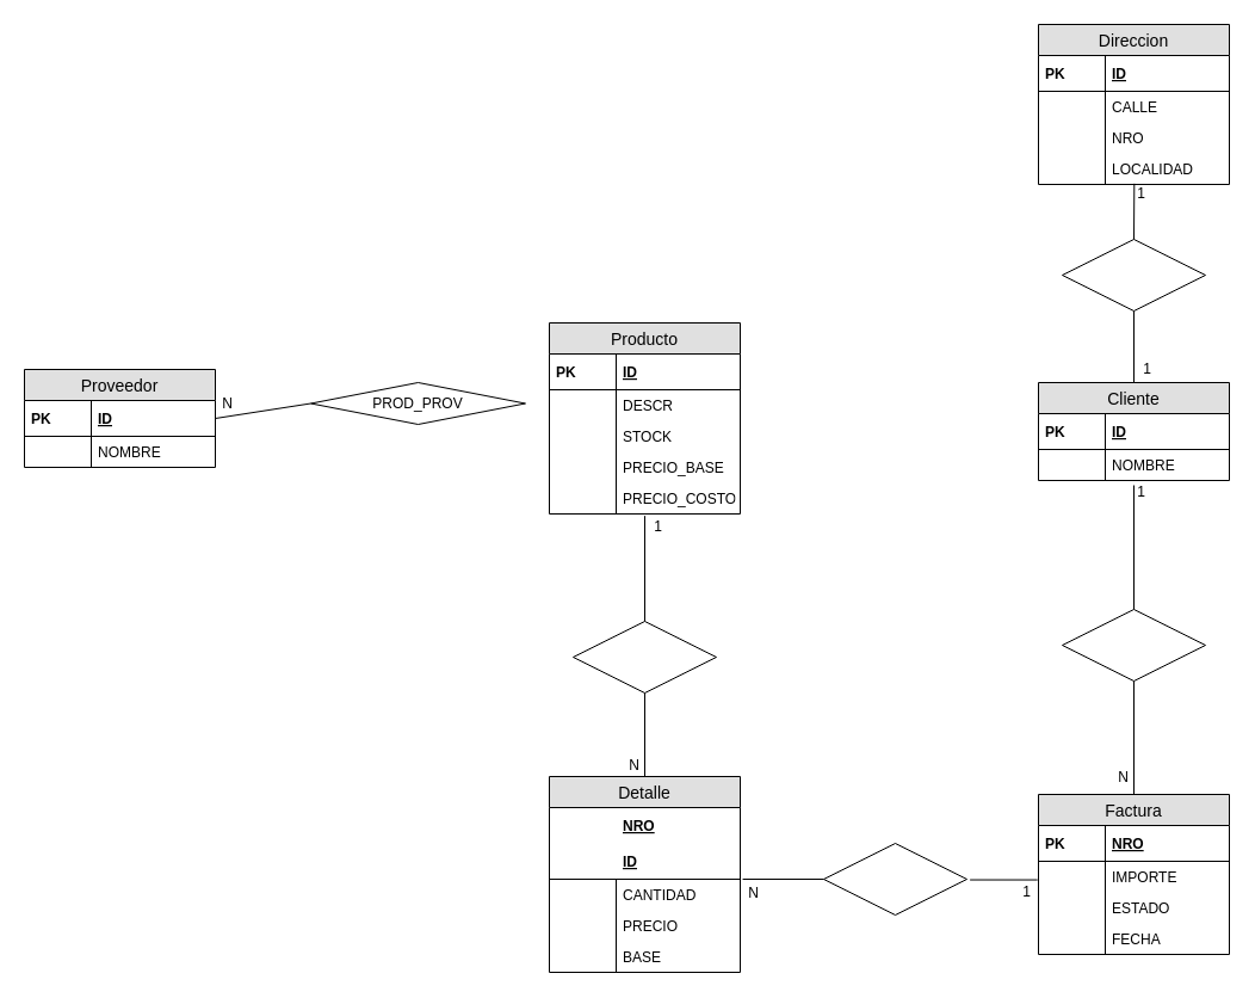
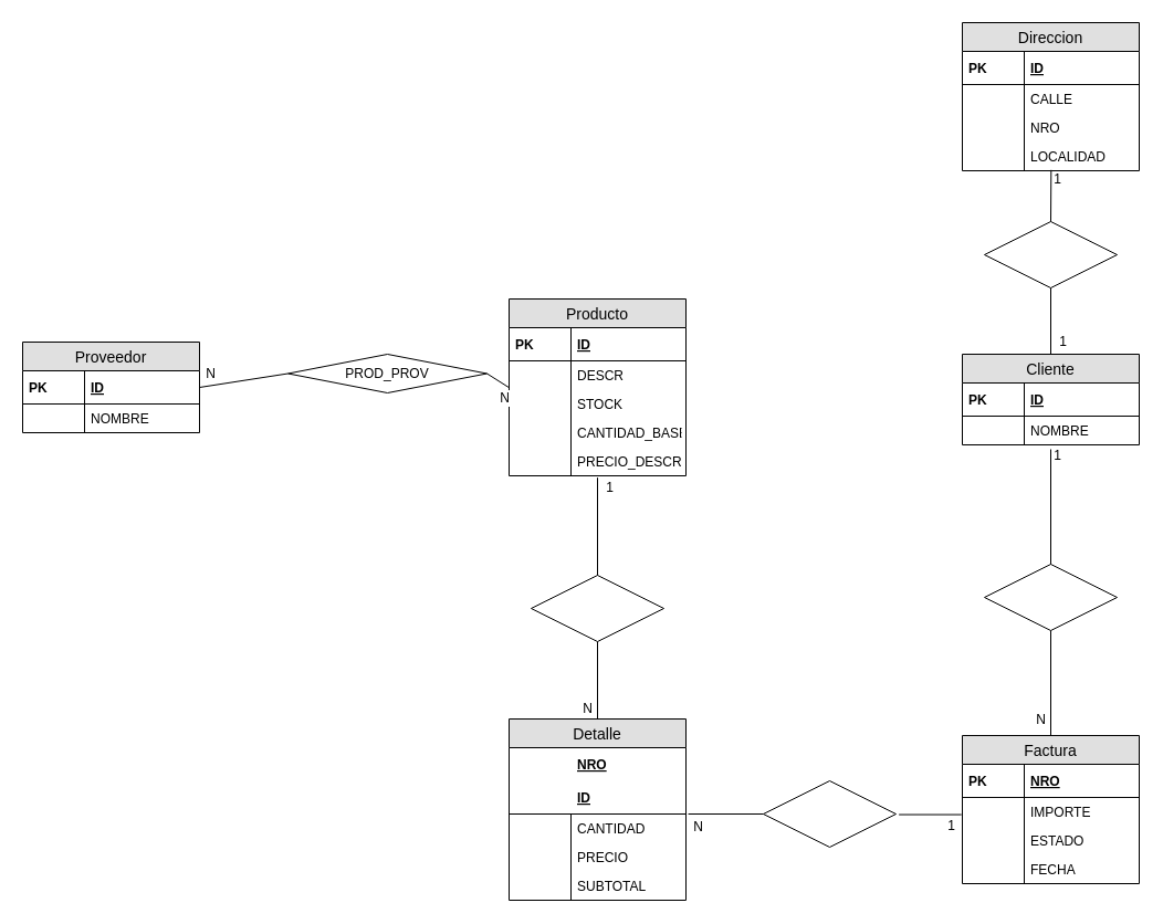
+ <mxCell id="57" value="" style="endArrow=none;html=1;rounded=0;exitX=1;exitY=0.5;exitDx=0;exitDy=0;entryX=-0.002;entryY=0.923;entryDx=0;entryDy=0;entryPerimeter=0;" edge="1" parent="1" source="41" target="19"><mxGeometry relative="1" as="geometry"><mxPoint x="280" y="410" as="sourcePoint" /><mxPoint x="440" y="410" as="targetPoint" /></mxGeometry></mxCell>
+ <mxCell id="58" value="N" style="text;html=1;align=center;verticalAlign=middle;resizable=0;points=[];labelBackgroundColor=#ffffff;" vertex="1" connectable="0" parent="57"><mxGeometry x="0.807" relative="1" as="geometry"><mxPoint x="-2" y="11" as="offset" /></mxGeometry></mxCell>
- <mxCell id="23" value="PRECIO_BASE" style="shape=partialRectangle;top=0;left=0;right=0;bottom=0;align=left;verticalAlign=top;fillColor=none;spacingLeft=60;spacingRight=4;overflow=hidden;rotatable=0;points=[[0,0.5],[1,0.5]];portConstraint=eastwest;dropTarget=0;fontSize=12;" vertex="1" parent="16"><mxGeometry y="108" width="160" height="26" as="geometry" /></mxCell>
+ <mxCell id="23" value="CANTIDAD_BASE" style="shape=partialRectangle;top=0;left=0;right=0;bottom=0;align=left;verticalAlign=top;fillColor=none;spacingLeft=60;spacingRight=4;overflow=hidden;rotatable=0;points=[[0,0.5],[1,0.5]];portConstraint=eastwest;dropTarget=0;fontSize=12;" vertex="1" parent="16"><mxGeometry y="108" width="160" height="26" as="geometry" /></mxCell>
- <mxCell id="25" value="PRECIO_COSTO" style="shape=partialRectangle;top=0;left=0;right=0;bottom=0;align=left;verticalAlign=top;fillColor=none;spacingLeft=60;spacingRight=4;overflow=hidden;rotatable=0;points=[[0,0.5],[1,0.5]];portConstraint=eastwest;dropTarget=0;fontSize=12;" vertex="1" parent="16"><mxGeometry y="134" width="160" height="26" as="geometry" /></mxCell>
+ <mxCell id="25" value="PRECIO_DESCR" style="shape=partialRectangle;top=0;left=0;right=0;bottom=0;align=left;verticalAlign=top;fillColor=none;spacingLeft=60;spacingRight=4;overflow=hidden;rotatable=0;points=[[0,0.5],[1,0.5]];portConstraint=eastwest;dropTarget=0;fontSize=12;" vertex="1" parent="16"><mxGeometry y="134" width="160" height="26" as="geometry" /></mxCell>
- <mxCell id="14" value="BASE" style="shape=partialRectangle;top=0;left=0;right=0;bottom=0;align=left;verticalAlign=top;fillColor=none;spacingLeft=60;spacingRight=4;overflow=hidden;rotatable=0;points=[[0,0.5],[1,0.5]];portConstraint=eastwest;dropTarget=0;fontSize=12;" vertex="1" parent="7"><mxGeometry y="138" width="160" height="26" as="geometry" /></mxCell>
+ <mxCell id="14" value="SUBTOTAL" style="shape=partialRectangle;top=0;left=0;right=0;bottom=0;align=left;verticalAlign=top;fillColor=none;spacingLeft=60;spacingRight=4;overflow=hidden;rotatable=0;points=[[0,0.5],[1,0.5]];portConstraint=eastwest;dropTarget=0;fontSize=12;" vertex="1" parent="7"><mxGeometry y="138" width="160" height="26" as="geometry" /></mxCell>
